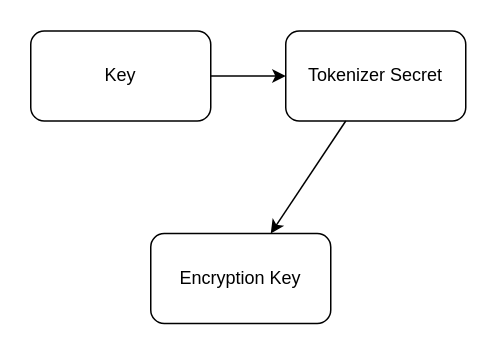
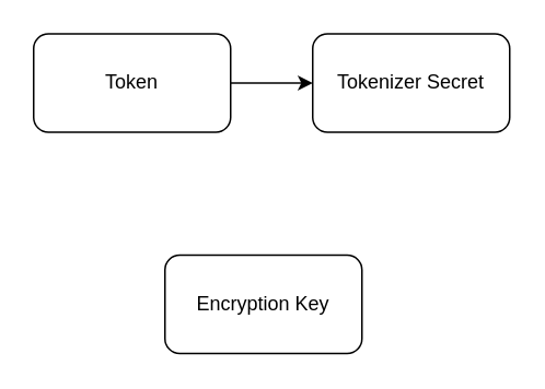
- <mxCell id="2" value="Key" style="rounded=1;whiteSpace=wrap;html=1;" parent="1" vertex="1"><mxGeometry x="20" y="20" width="120" height="60" as="geometry" /></mxCell>
+ <mxCell id="2" value="Token" style="rounded=1;whiteSpace=wrap;html=1;" parent="1" vertex="1"><mxGeometry x="20" y="20" width="120" height="60" as="geometry" /></mxCell>
- <mxCell id="6" value="" style="endArrow=classic;html=1;" parent="1" source="3" target="4" edge="1"><mxGeometry width="50" height="50" relative="1" as="geometry"><mxPoint x="160" y="60" as="sourcePoint" /><mxPoint x="250" y="250" as="targetPoint" /></mxGeometry></mxCell>
